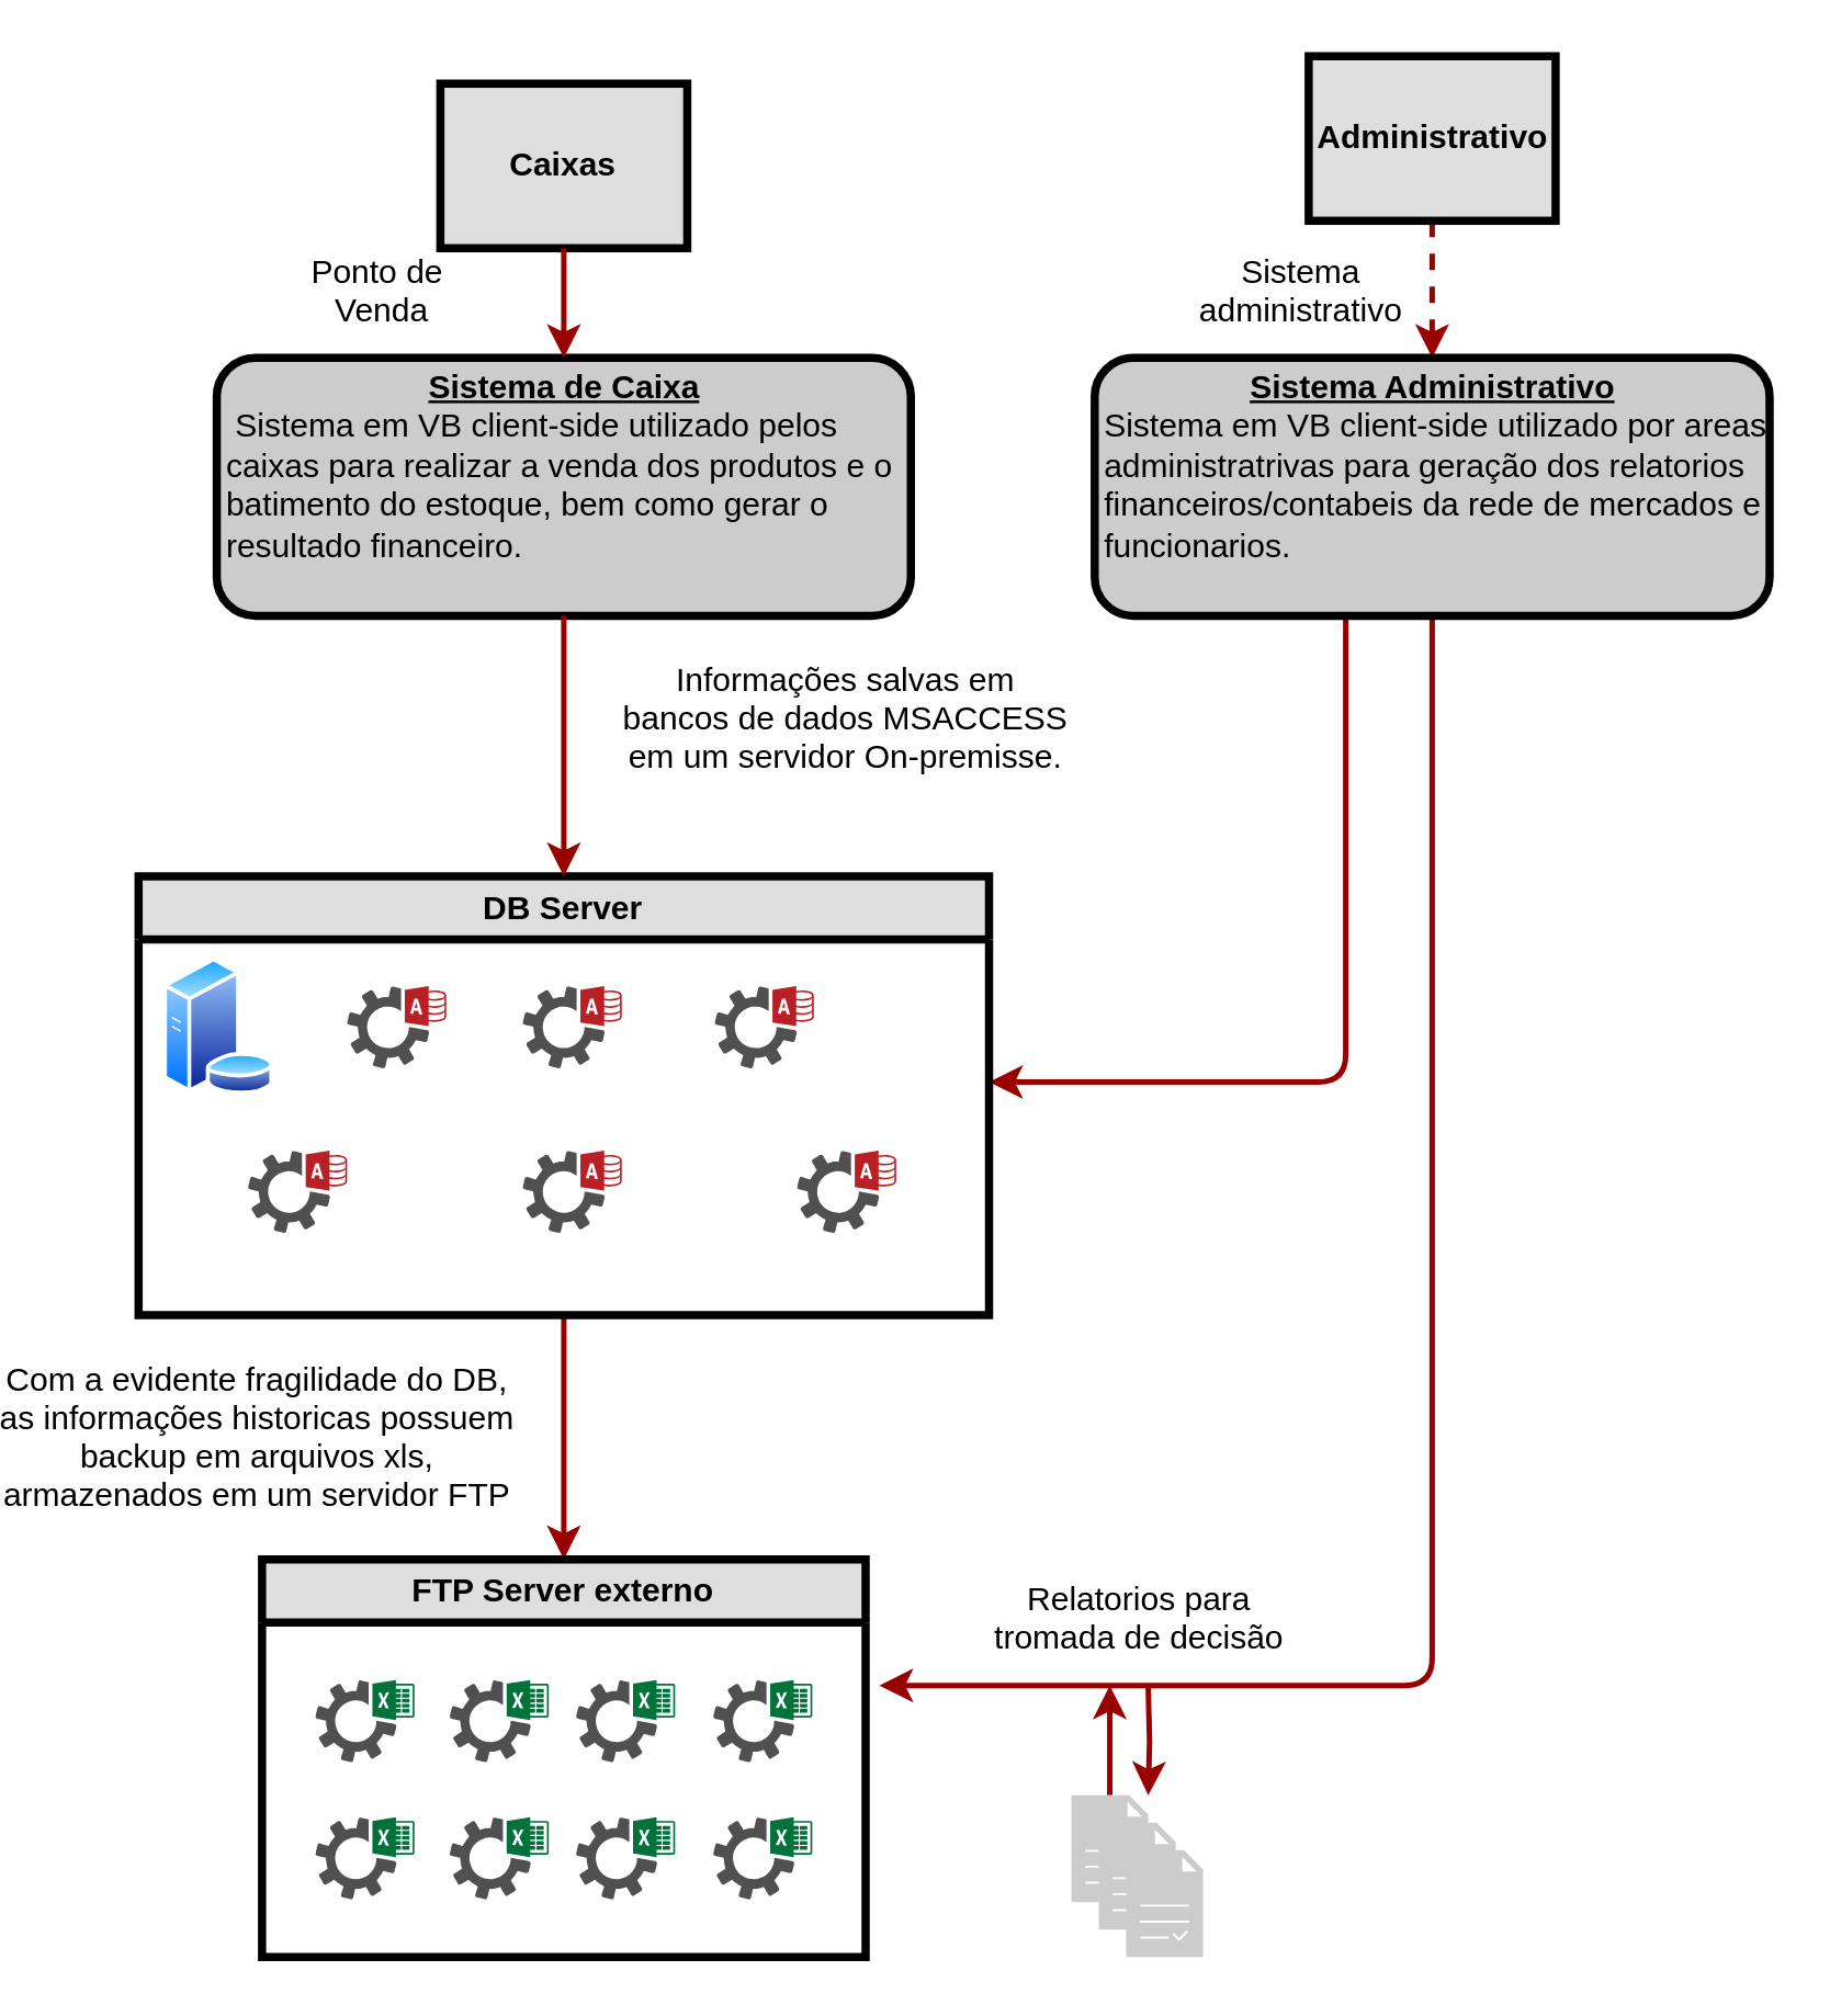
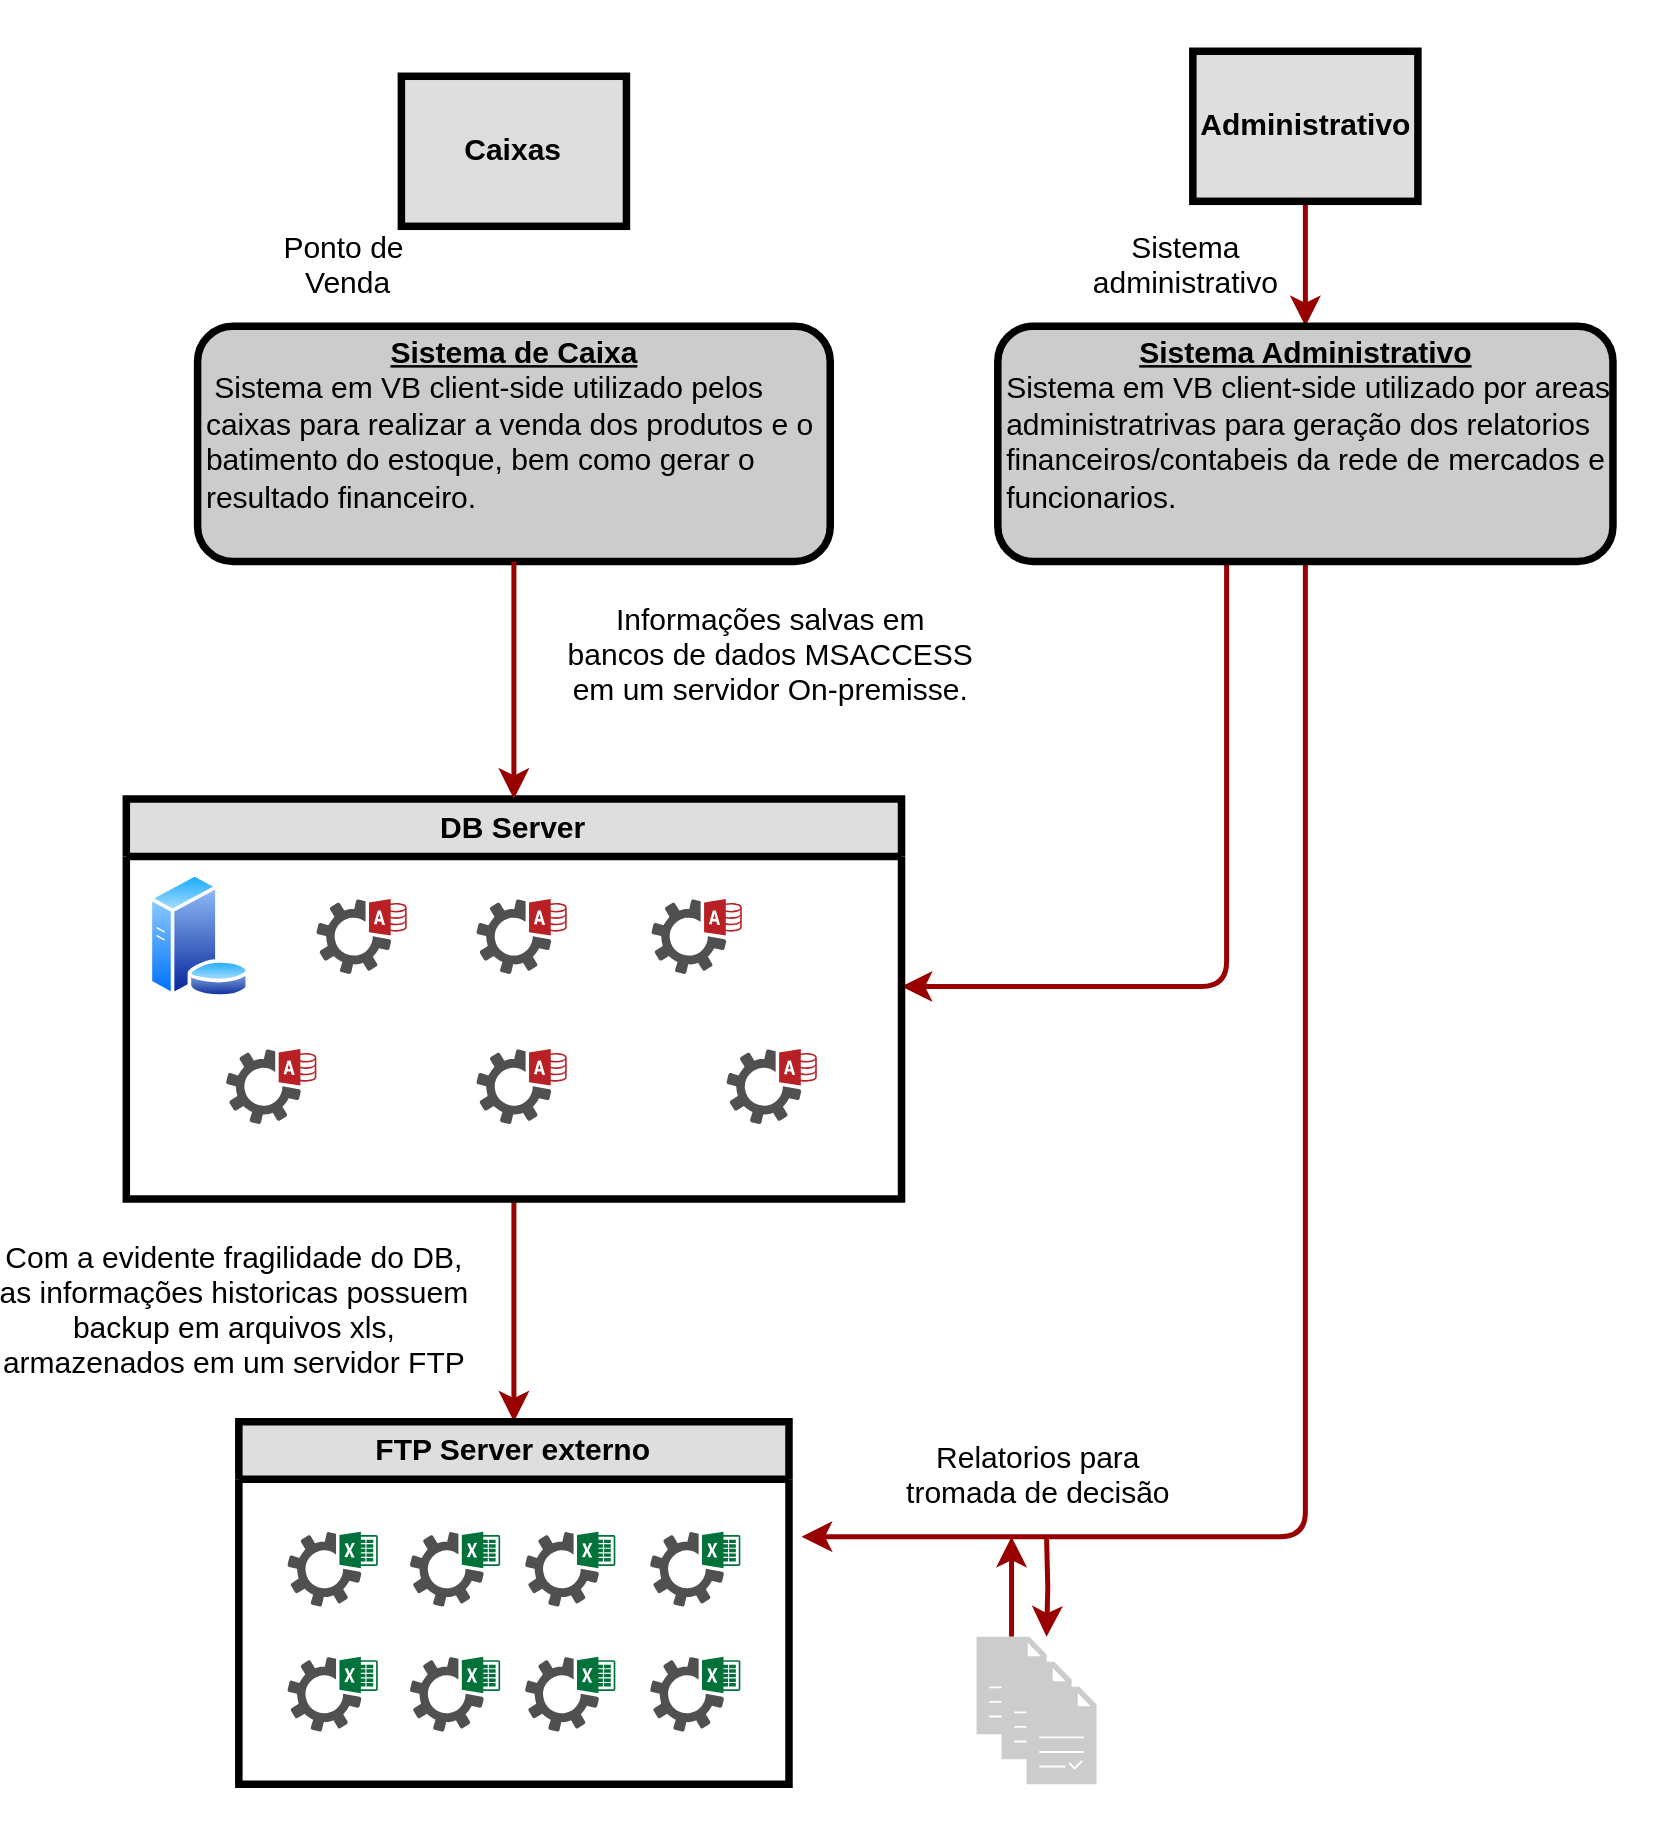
- <mxCell id="4" value="" style="edgeStyle=orthogonalEdgeStyle;rounded=1;orthogonalLoop=1;jettySize=auto;html=1;fontFamily=Helvetica;fontSize=12;fontColor=default;strokeColor=#990000;strokeWidth=2;dashed=1;" parent="1" source="5" target="11" edge="1"><mxGeometry relative="1" as="geometry" /></mxCell>
+ <mxCell id="4" value="" style="edgeStyle=orthogonalEdgeStyle;rounded=1;orthogonalLoop=1;jettySize=auto;html=1;fontFamily=Helvetica;fontSize=12;fontColor=default;strokeColor=#990000;strokeWidth=2;" parent="1" source="5" target="11" edge="1"><mxGeometry relative="1" as="geometry" /></mxCell>
- <mxCell id="6" value="" style="edgeStyle=none;noEdgeStyle=1;strokeColor=#990000;strokeWidth=2" parent="1" source="3" target="2" edge="1"><mxGeometry width="100" height="100" relative="1" as="geometry"><mxPoint x="-127" y="144" as="sourcePoint" /><mxPoint x="-27" y="44" as="targetPoint" /></mxGeometry></mxCell>
